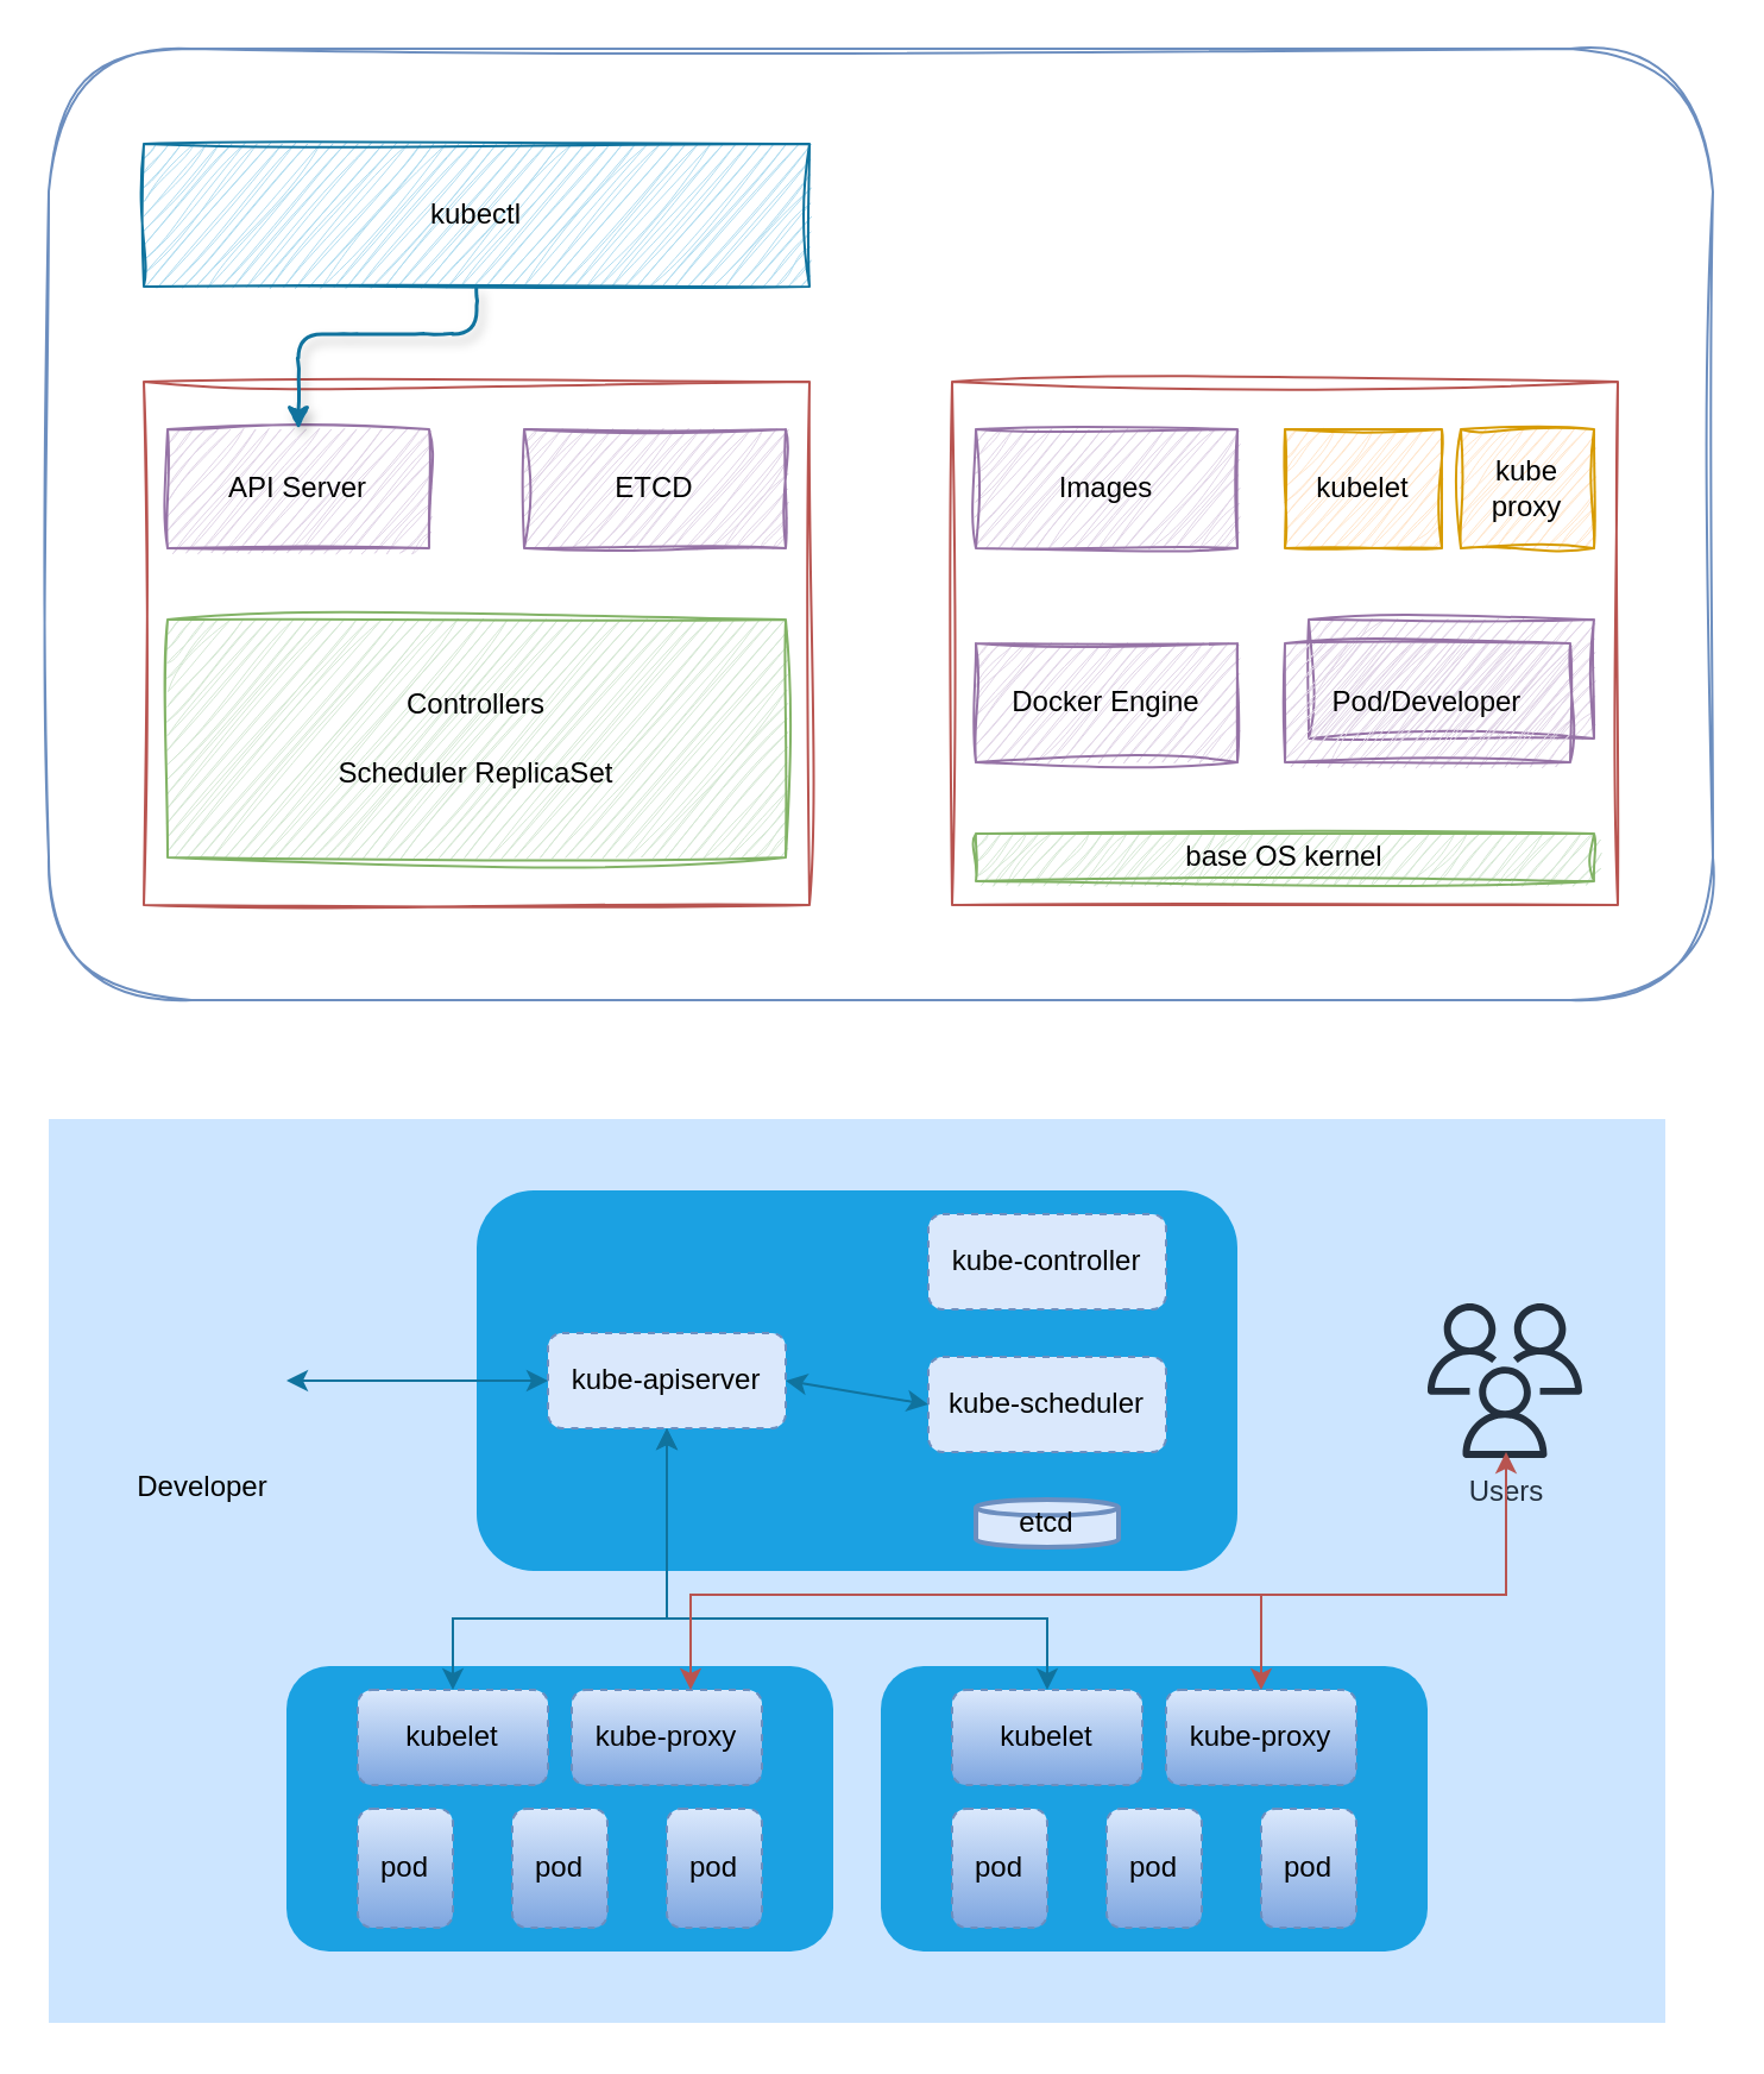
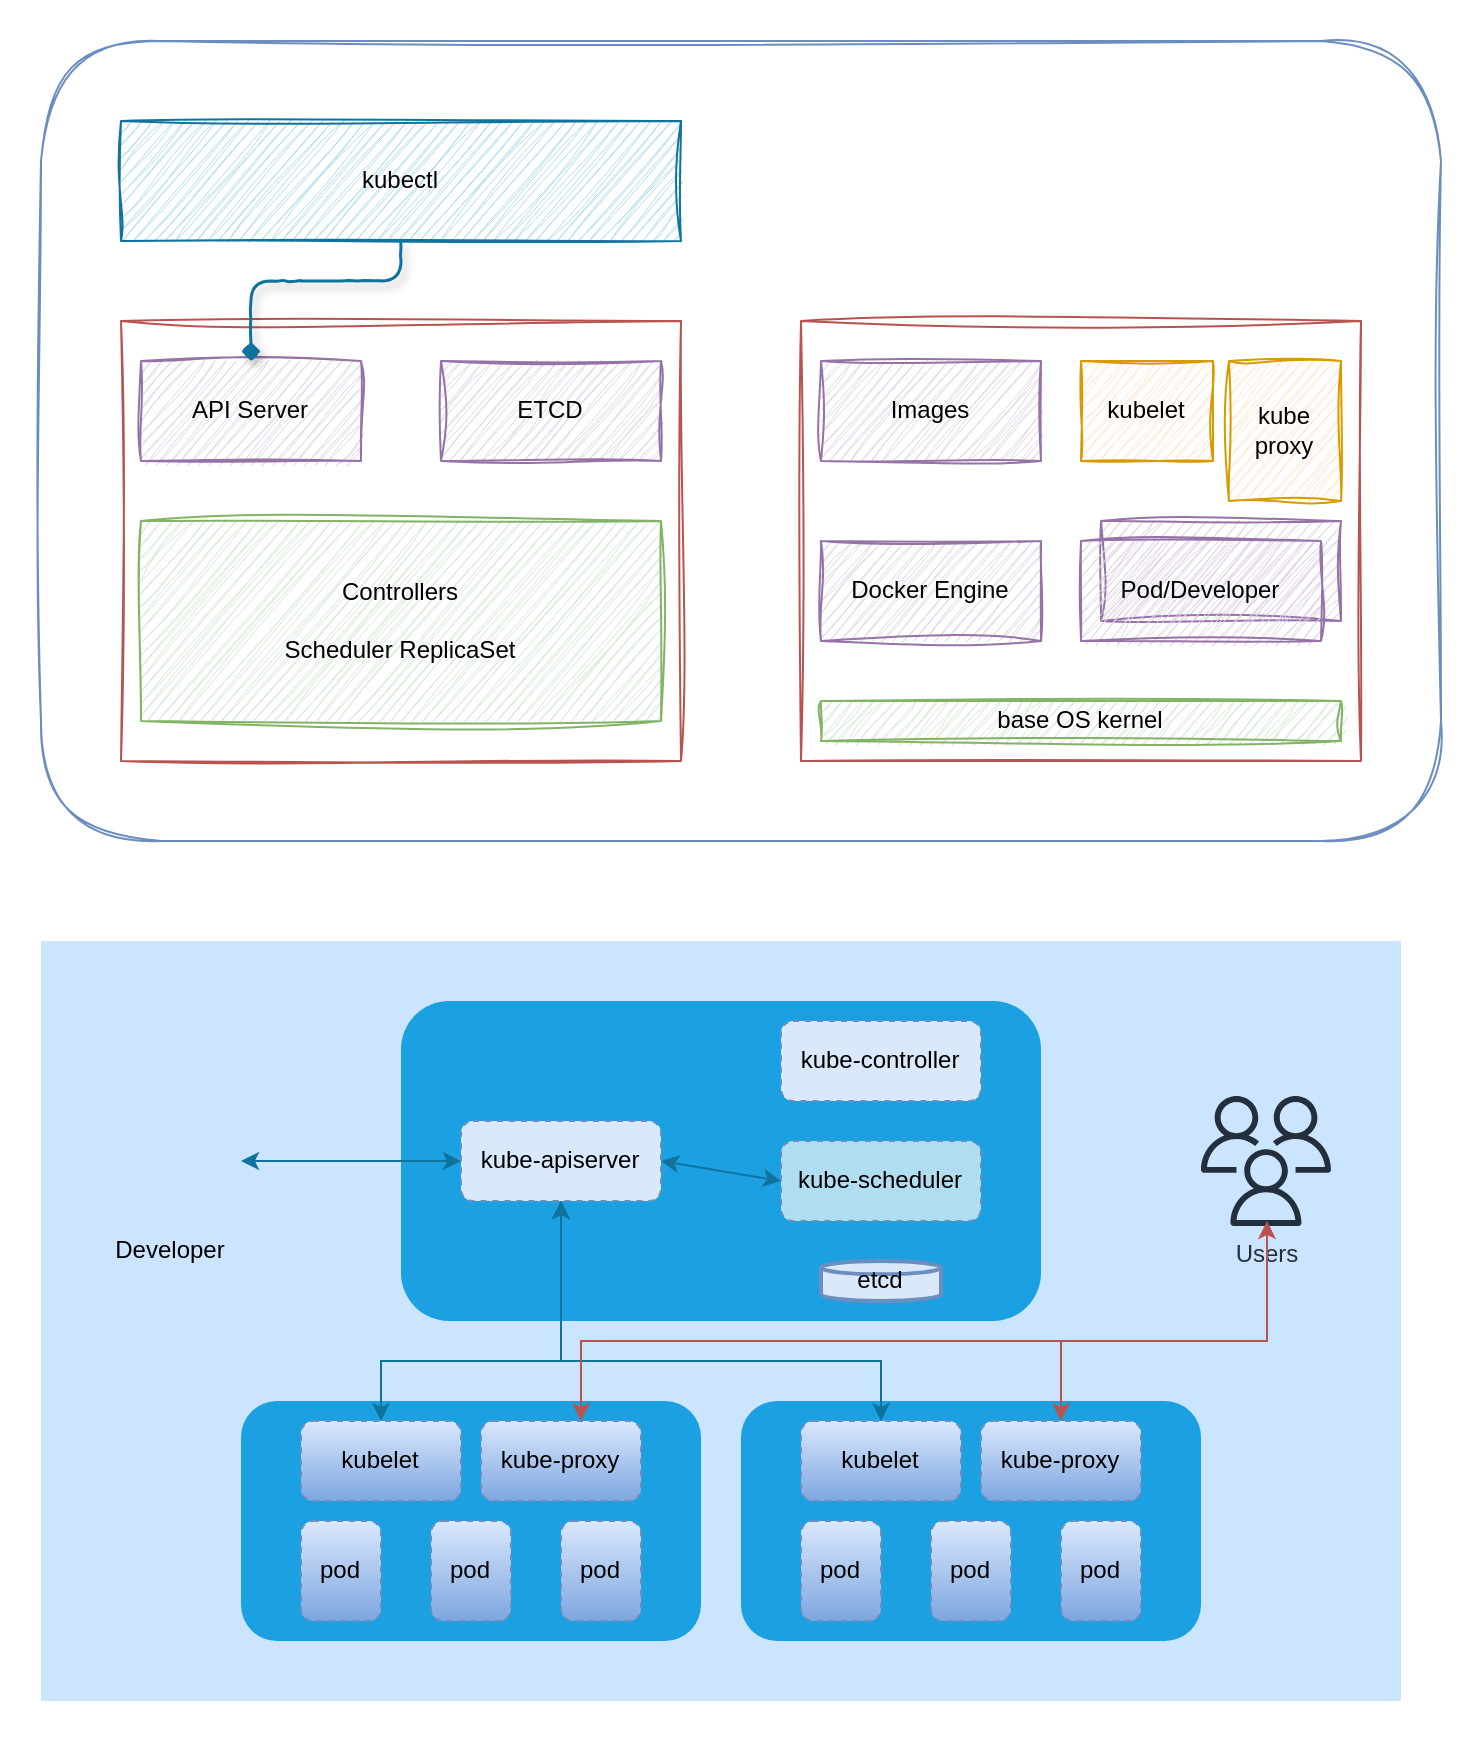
- <mxCell id="17" value="" style="endArrow=classic;html=1;exitX=0.5;exitY=1;exitDx=0;exitDy=0;entryX=0.5;entryY=0;entryDx=0;entryDy=0;fillColor=#b1ddf0;strokeColor=#10739e;rounded=1;targetPerimeterSpacing=0;sourcePerimeterSpacing=0;endSize=6;startSize=6;strokeWidth=1.5;shadow=1;comic=1;" parent="1" source="5" target="7" edge="1"><mxGeometry width="50" height="50" relative="1" as="geometry"><mxPoint x="-80" y="250" as="sourcePoint" /><mxPoint x="-30" y="200" as="targetPoint" /><Array as="points"><mxPoint x="200" y="140" /><mxPoint x="160" y="140" /><mxPoint x="125" y="140" /></Array></mxGeometry></mxCell>
+ <mxCell id="17" value="" style="endArrow=diamond;html=1;exitX=0.5;exitY=1;exitDx=0;exitDy=0;entryX=0.5;entryY=0;entryDx=0;entryDy=0;fillColor=#b1ddf0;strokeColor=#10739e;rounded=1;targetPerimeterSpacing=0;sourcePerimeterSpacing=0;endSize=6;startSize=6;strokeWidth=1.5;shadow=1;comic=1;" parent="1" source="5" target="7" edge="1"><mxGeometry width="50" height="50" relative="1" as="geometry"><mxPoint x="-80" y="250" as="sourcePoint" /><mxPoint x="-30" y="200" as="targetPoint" /><Array as="points"><mxPoint x="200" y="140" /><mxPoint x="160" y="140" /><mxPoint x="125" y="140" /></Array></mxGeometry></mxCell>
- <mxCell id="15" value="kube proxy" style="rounded=0;whiteSpace=wrap;html=1;fillColor=#ffe6cc;sketch=1;curveFitting=1;jiggle=2;strokeColor=#d79b00;" parent="1" vertex="1"><mxGeometry x="614" y="180" width="56" height="50" as="geometry" /></mxCell>
+ <mxCell id="15" value="kube proxy" style="rounded=0;whiteSpace=wrap;html=1;fillColor=#ffe6cc;sketch=1;curveFitting=1;jiggle=2;strokeColor=#d79b00;" parent="1" vertex="1"><mxGeometry x="614" y="180" width="56" height="70" as="geometry" /></mxCell>
- <mxCell id="20" value="kube-scheduler" style="rounded=1;whiteSpace=wrap;html=1;fillColor=#dae8fc;strokeColor=#6c8ebf;dashed=1;" vertex="1" parent="1"><mxGeometry x="390" y="570" width="100" height="40" as="geometry" /></mxCell>
+ <mxCell id="20" value="kube-scheduler" style="rounded=1;whiteSpace=wrap;html=1;fillColor=#b1ddf0;strokeColor=#6c8ebf;dashed=1;" vertex="1" parent="1"><mxGeometry x="390" y="570" width="100" height="40" as="geometry" /></mxCell>
